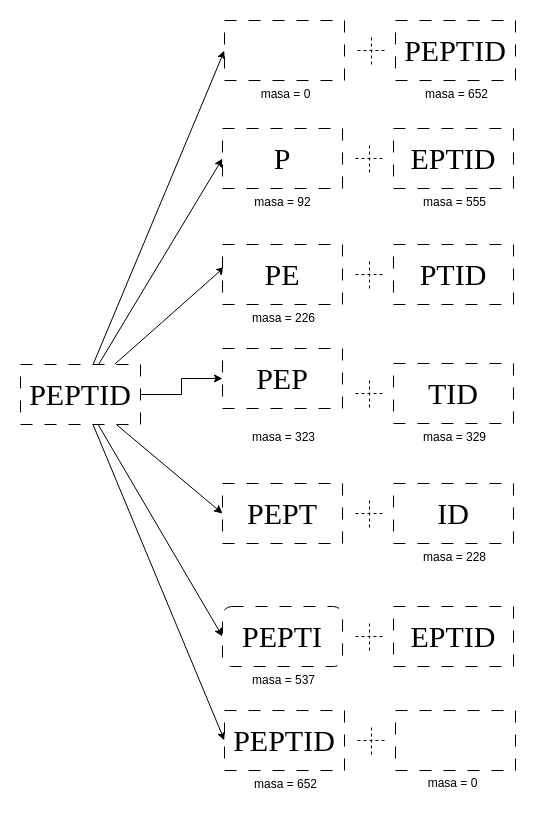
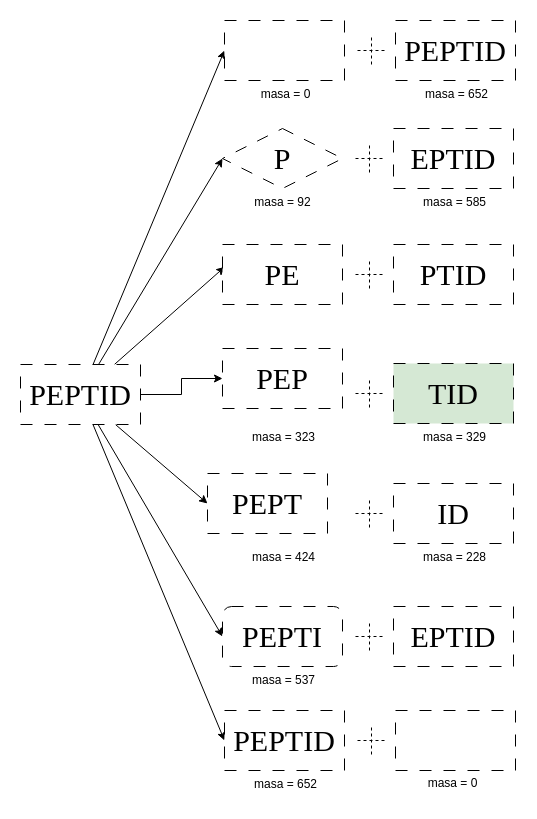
- <mxCell id="10" value="P" style="rounded=0;whiteSpace=wrap;html=1;fontSize=30;fontFamily=Comic Sans MS;dashed=1;dashPattern=12 12;" vertex="1" parent="1"><mxGeometry x="222" y="128" width="120" height="60" as="geometry" /></mxCell>
+ <mxCell id="10" value="P" style="rhombus;whiteSpace=wrap;html=1;fontSize=30;fontFamily=Comic Sans MS;dashed=1;dashPattern=12 12;" vertex="1" parent="1"><mxGeometry x="222" y="128" width="120" height="60" as="geometry" /></mxCell>
- <mxCell id="15" value="masa = 555" style="text;html=1;align=center;verticalAlign=middle;resizable=0;points=[];autosize=1;strokeColor=none;fillColor=none;" vertex="1" parent="1"><mxGeometry x="411.5" y="188" width="85" height="27" as="geometry" /></mxCell>
+ <mxCell id="15" value="masa = 585" style="text;html=1;align=center;verticalAlign=middle;resizable=0;points=[];autosize=1;strokeColor=none;fillColor=none;" vertex="1" parent="1"><mxGeometry x="411.5" y="188" width="85" height="27" as="geometry" /></mxCell>
- <mxCell id="20" value="masa = 226" style="text;html=1;align=center;verticalAlign=middle;resizable=0;points=[];autosize=1;strokeColor=none;fillColor=none;" vertex="1" parent="1"><mxGeometry x="240" y="304" width="85" height="27" as="geometry" /></mxCell>
- <mxCell id="22" value="TID" style="rounded=0;whiteSpace=wrap;html=1;fontSize=30;fontFamily=Comic Sans MS;dashed=1;dashPattern=12 12;" vertex="1" parent="1"><mxGeometry x="393" y="363" width="120" height="60" as="geometry" /></mxCell>
+ <mxCell id="22" value="TID" style="rounded=0;whiteSpace=wrap;html=1;fontSize=30;fontFamily=Comic Sans MS;dashed=1;dashPattern=12 12;fillColor=#d5e8d4;" vertex="1" parent="1"><mxGeometry x="393" y="363" width="120" height="60" as="geometry" /></mxCell>
- <mxCell id="27" value="PEPT" style="rounded=0;whiteSpace=wrap;html=1;fontSize=30;fontFamily=Comic Sans MS;dashed=1;dashPattern=12 12;" vertex="1" parent="1"><mxGeometry x="222" y="483" width="120" height="60" as="geometry" /></mxCell>
+ <mxCell id="27" value="PEPT" style="rounded=0;whiteSpace=wrap;html=1;fontSize=30;fontFamily=Comic Sans MS;dashed=1;dashPattern=12 12;" vertex="1" parent="1"><mxGeometry x="207" y="473" width="120" height="60" as="geometry" /></mxCell>
+ <mxCell id="31" value="masa = 424" style="text;html=1;align=center;verticalAlign=middle;resizable=0;points=[];autosize=1;strokeColor=none;fillColor=none;" vertex="1" parent="1"><mxGeometry x="240" y="543" width="85" height="27" as="geometry" /></mxCell>
